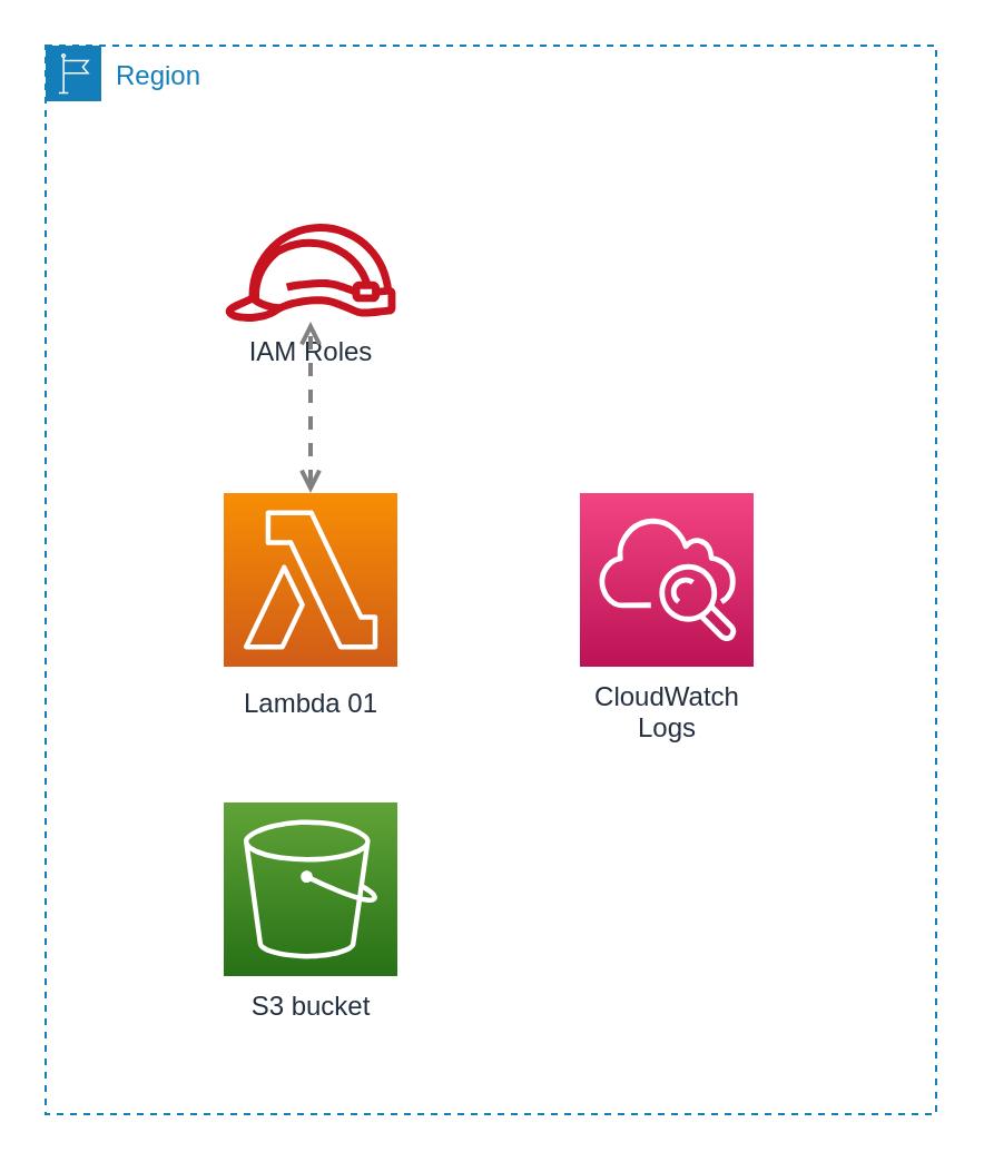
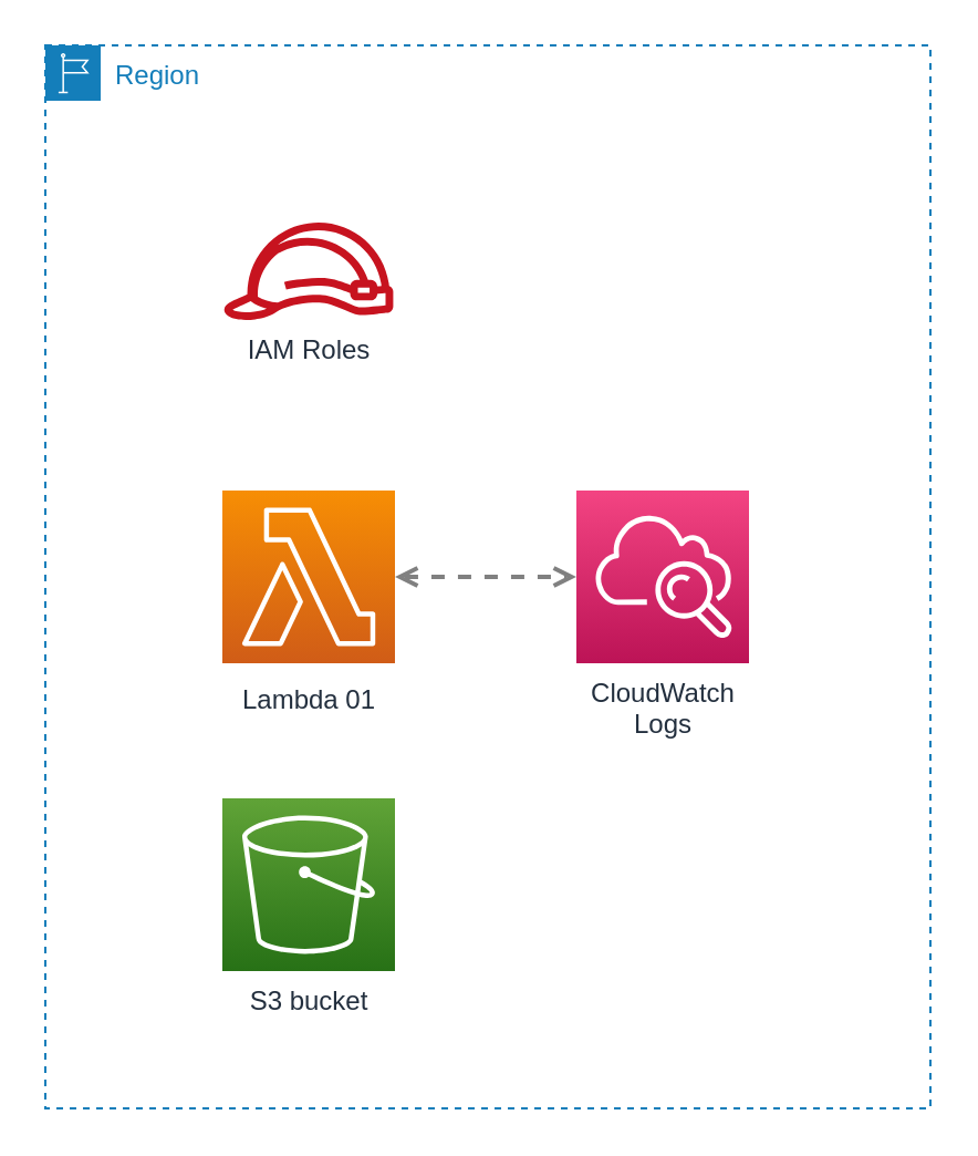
- <mxCell id="5" style="rounded=0;orthogonalLoop=1;jettySize=auto;html=1;startArrow=open;startFill=0;endArrow=open;endFill=0;strokeWidth=2;strokeColor=#808080;dashed=1;" parent="2" source="7" target="4" edge="1"><mxGeometry relative="1" as="geometry" /></mxCell>
+ <mxCell id="5" style="rounded=0;orthogonalLoop=1;jettySize=auto;html=1;startArrow=open;startFill=0;endArrow=open;endFill=0;strokeWidth=2;strokeColor=#808080;dashed=1;" parent="2" source="7" target="6" edge="1"><mxGeometry relative="1" as="geometry" /></mxCell>
